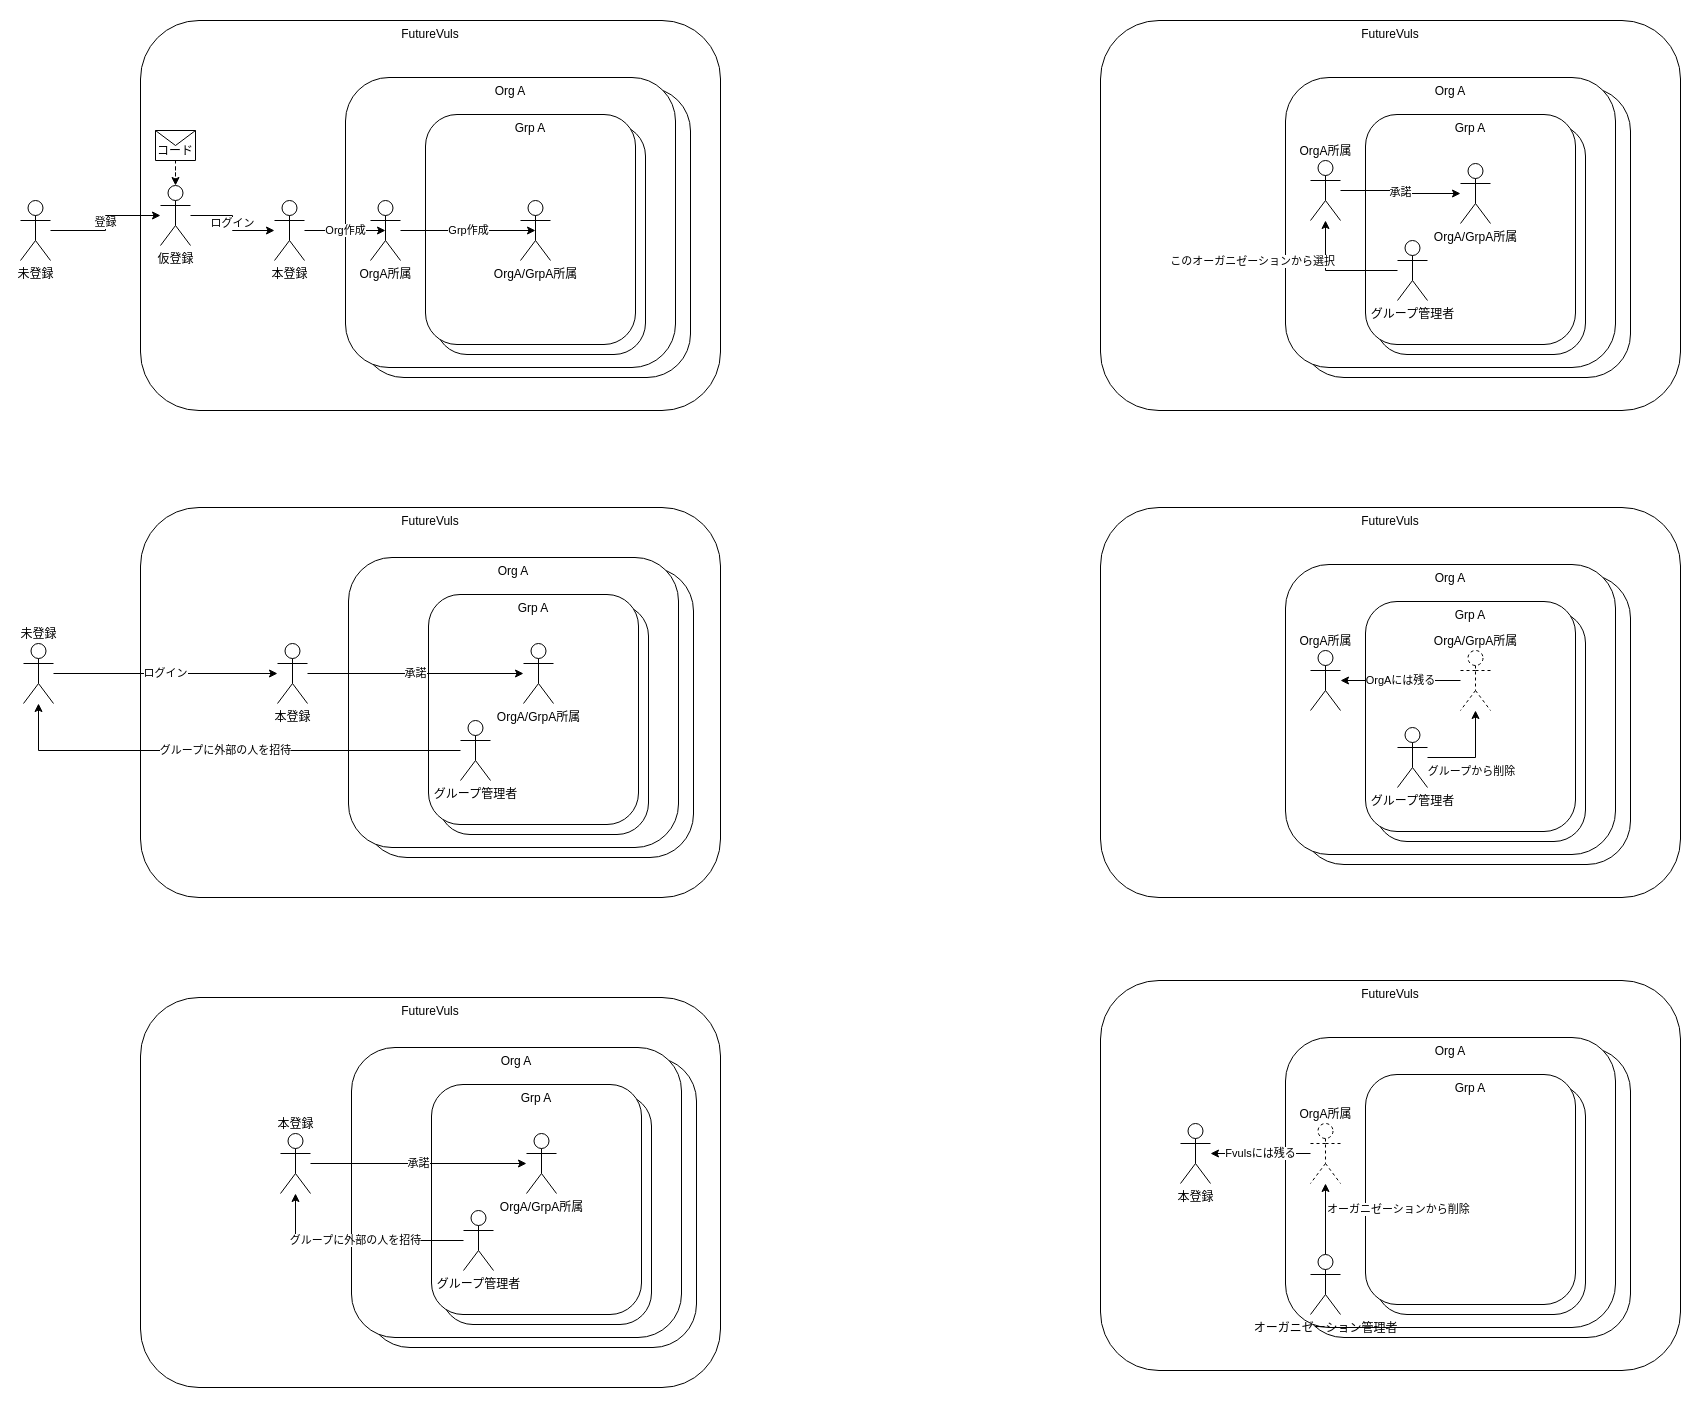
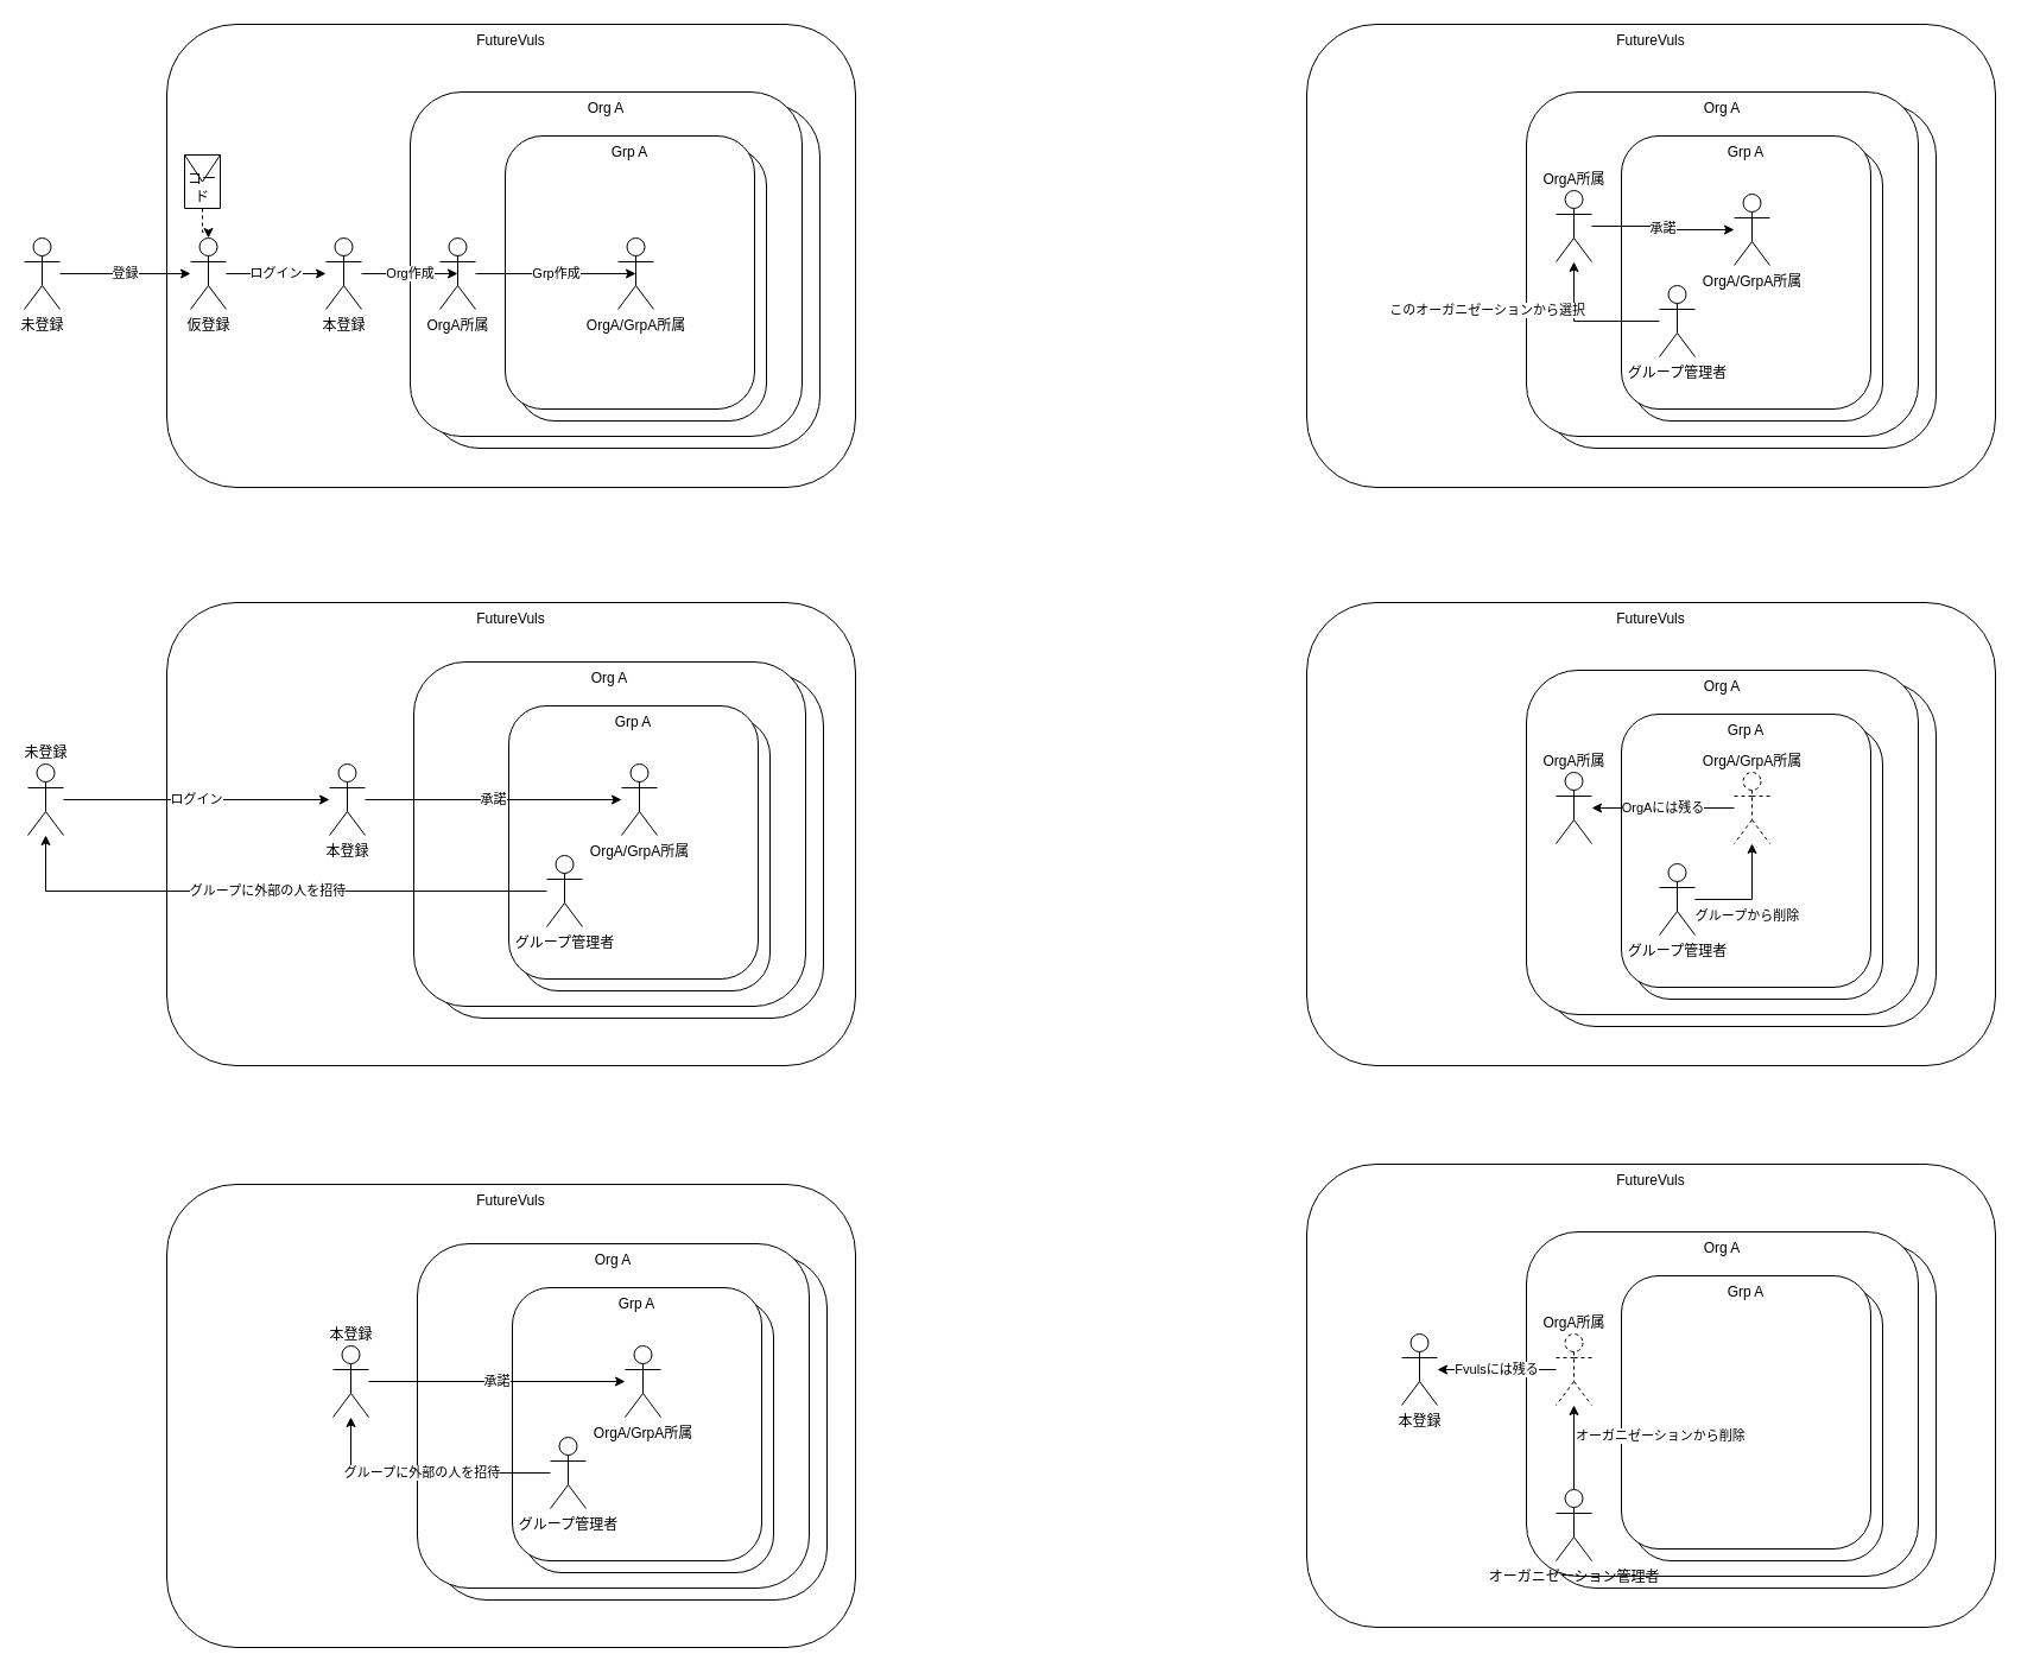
- <mxCell id="20" value="コード" style="shape=message;whiteSpace=wrap;html=1;outlineConnect=0;verticalAlign=bottom;" vertex="1" parent="1"><mxGeometry x="155" y="130" width="40" height="30" as="geometry" /></mxCell>
+ <mxCell id="20" value="コード" style="shape=message;whiteSpace=wrap;html=1;outlineConnect=0;verticalAlign=bottom;" vertex="1" parent="1"><mxGeometry x="155" y="130" width="30" height="45" as="geometry" /></mxCell>
- <mxCell id="11" value="仮登録" style="shape=umlActor;verticalLabelPosition=bottom;verticalAlign=top;html=1;outlineConnect=0;" vertex="1" parent="1"><mxGeometry x="160" y="185" width="30" height="60" as="geometry" /></mxCell>
+ <mxCell id="11" value="仮登録" style="shape=umlActor;verticalLabelPosition=bottom;verticalAlign=top;html=1;outlineConnect=0;" vertex="1" parent="1"><mxGeometry x="160" y="200" width="30" height="60" as="geometry" /></mxCell>
